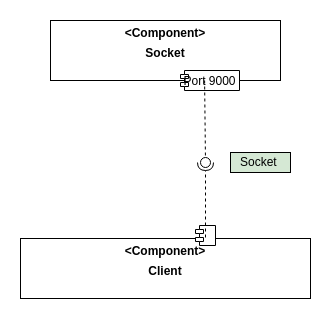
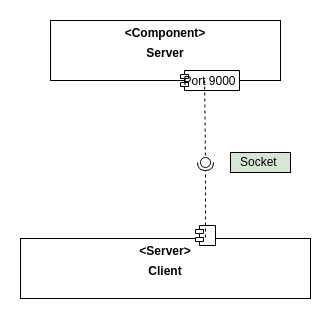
- <mxCell id="2" value="&lt;p style=&quot;margin: 0px ; margin-top: 6px ; text-align: center&quot;&gt;&lt;b&gt;&amp;lt;Component&amp;gt;&lt;/b&gt;&lt;/p&gt;&lt;p style=&quot;margin: 0px ; margin-top: 6px ; text-align: center&quot;&gt;&lt;b&gt;Socket&lt;/b&gt;&lt;/p&gt;" style="align=left;overflow=fill;html=1;dropTarget=0;" parent="1" vertex="1"><mxGeometry x="50" y="20" width="230" height="60" as="geometry" /></mxCell>
+ <mxCell id="2" value="&lt;p style=&quot;margin: 0px ; margin-top: 6px ; text-align: center&quot;&gt;&lt;b&gt;&amp;lt;Component&amp;gt;&lt;/b&gt;&lt;/p&gt;&lt;p style=&quot;margin: 0px ; margin-top: 6px ; text-align: center&quot;&gt;&lt;b&gt;Server&lt;/b&gt;&lt;/p&gt;" style="align=left;overflow=fill;html=1;dropTarget=0;" parent="1" vertex="1"><mxGeometry x="50" y="20" width="230" height="60" as="geometry" /></mxCell>
- <mxCell id="4" value="&lt;p style=&quot;margin: 0px ; margin-top: 6px ; text-align: center&quot;&gt;&lt;b&gt;&amp;lt;Component&amp;gt;&lt;/b&gt;&lt;/p&gt;&lt;p style=&quot;margin: 0px ; margin-top: 6px ; text-align: center&quot;&gt;&lt;b&gt;Client&lt;/b&gt;&lt;/p&gt;" style="align=left;overflow=fill;html=1;dropTarget=0;" parent="1" vertex="1"><mxGeometry x="20" y="238" width="290" height="60" as="geometry" /></mxCell>
+ <mxCell id="4" value="&lt;p style=&quot;margin: 0px ; margin-top: 6px ; text-align: center&quot;&gt;&lt;b&gt;&amp;lt;Server&amp;gt;&lt;/b&gt;&lt;/p&gt;&lt;p style=&quot;margin: 0px ; margin-top: 6px ; text-align: center&quot;&gt;&lt;b&gt;Client&lt;/b&gt;&lt;/p&gt;" style="align=left;overflow=fill;html=1;dropTarget=0;" parent="1" vertex="1"><mxGeometry x="20" y="238" width="290" height="60" as="geometry" /></mxCell>
